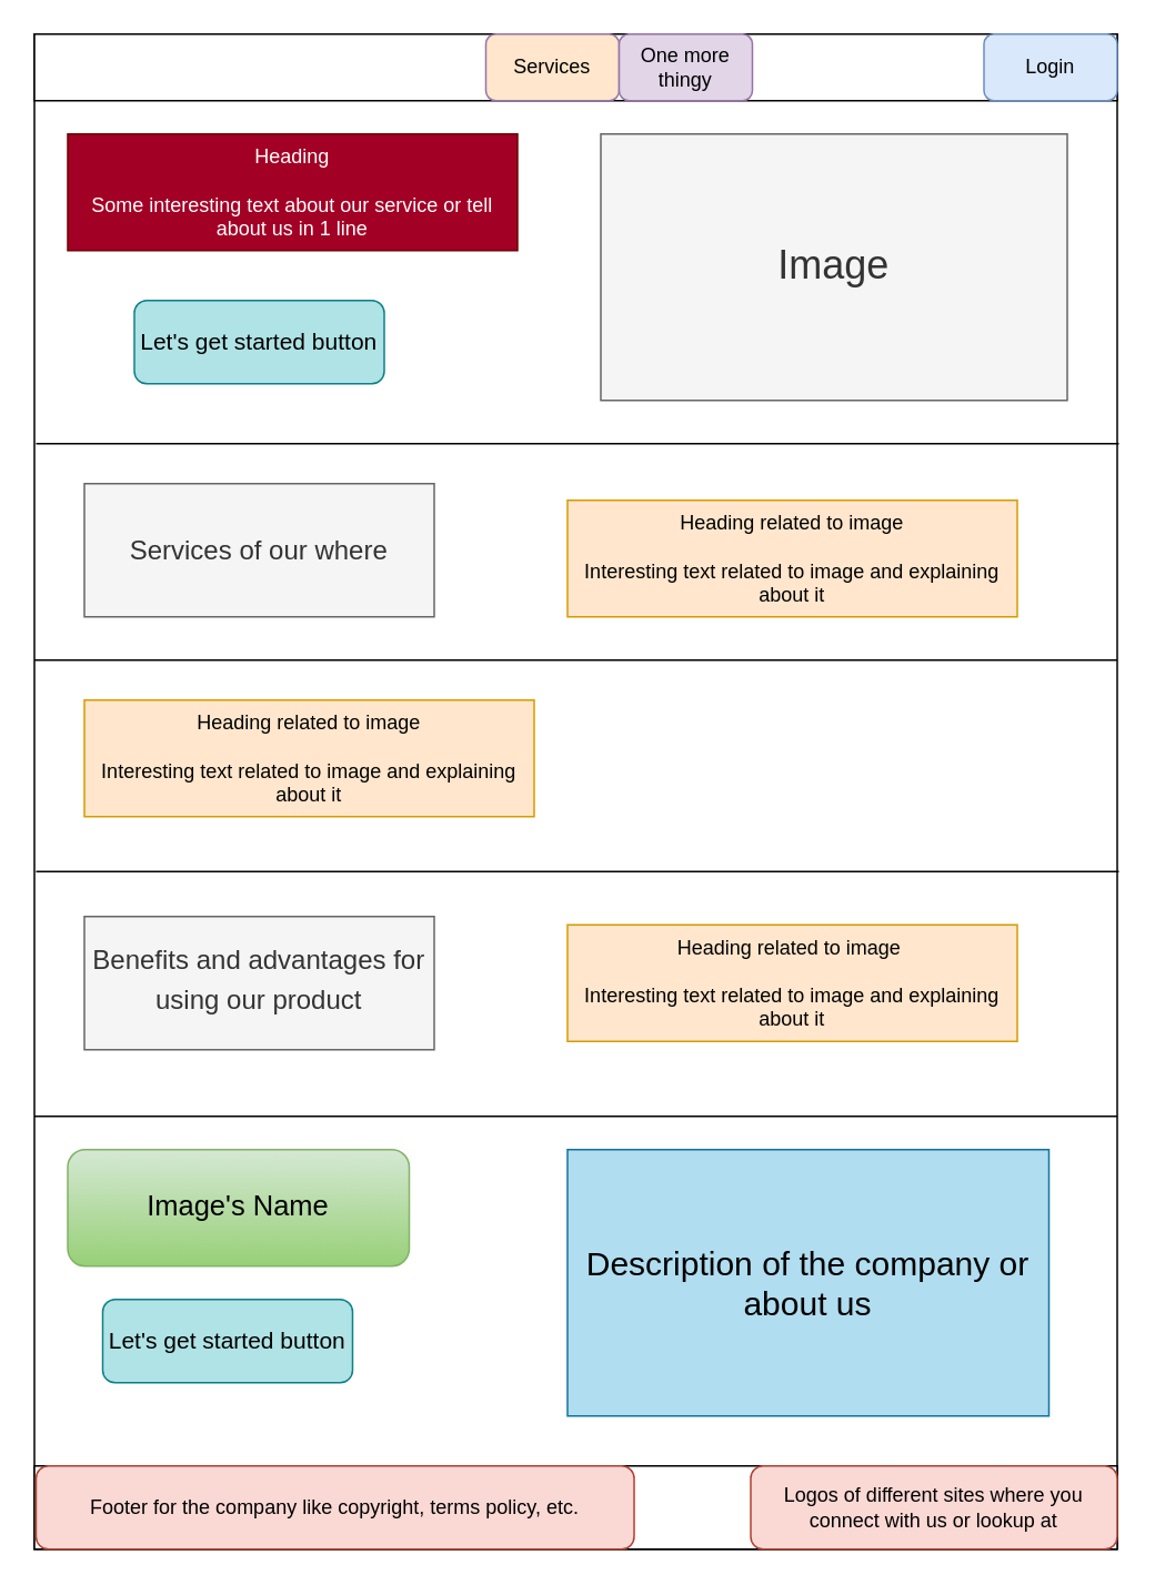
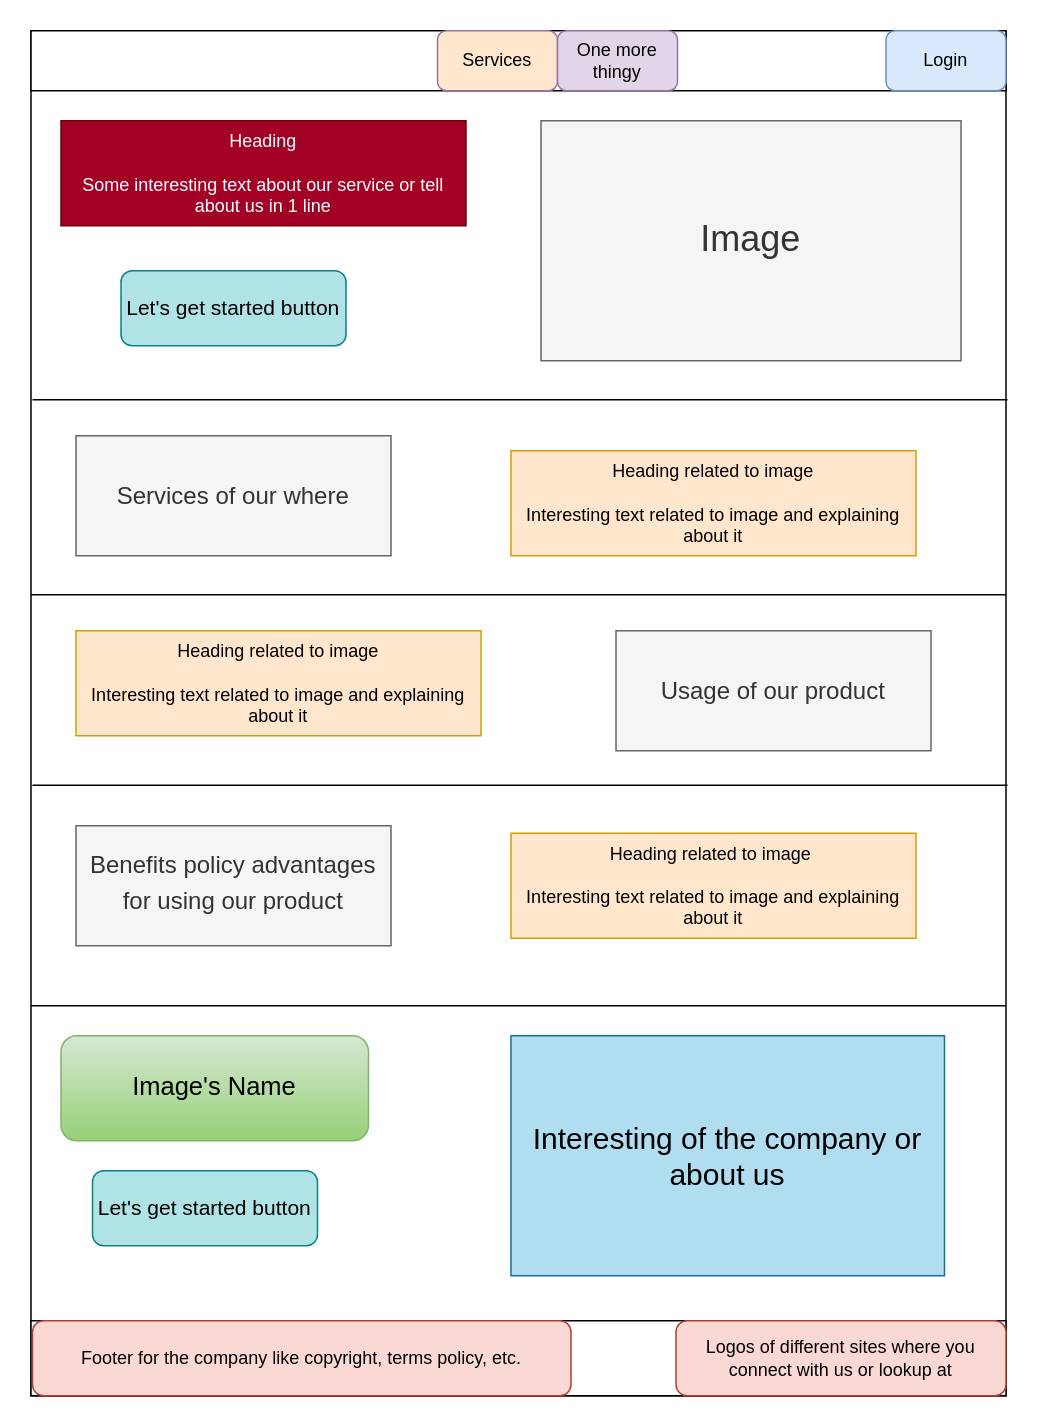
+ <mxCell id="13" value="&lt;font style=&quot;font-size: 16px;&quot;&gt;Usage of our product&lt;/font&gt;" style="rounded=0;whiteSpace=wrap;html=1;fillColor=#f5f5f5;fontColor=#333333;strokeColor=#666666;" parent="1" vertex="1"><mxGeometry x="410" y="420" width="210" height="80" as="geometry" /></mxCell>
- <mxCell id="21" value="&lt;sup&gt;&lt;font style=&quot;font-size: 16px;&quot;&gt;Benefits and advantages for using our product&lt;/font&gt;&lt;/sup&gt;" style="rounded=0;whiteSpace=wrap;html=1;fillColor=#f5f5f5;fontColor=#333333;strokeColor=#666666;" parent="1" vertex="1"><mxGeometry x="50" y="550" width="210" height="80" as="geometry" /></mxCell>
+ <mxCell id="21" value="&lt;sup&gt;&lt;font style=&quot;font-size: 16px;&quot;&gt;Benefits policy advantages for using our product&lt;/font&gt;&lt;/sup&gt;" style="rounded=0;whiteSpace=wrap;html=1;fillColor=#f5f5f5;fontColor=#333333;strokeColor=#666666;" parent="1" vertex="1"><mxGeometry x="50" y="550" width="210" height="80" as="geometry" /></mxCell>
- <mxCell id="24" value="&lt;font style=&quot;font-size: 20px;&quot;&gt;Description of the company or about us&lt;/font&gt;" style="rounded=0;whiteSpace=wrap;html=1;fillColor=#b1ddf0;strokeColor=#10739e;" parent="1" vertex="1"><mxGeometry x="340" y="690" width="289" height="160" as="geometry" /></mxCell>
+ <mxCell id="24" value="&lt;font style=&quot;font-size: 20px;&quot;&gt;Interesting of the company or about us&lt;/font&gt;" style="rounded=0;whiteSpace=wrap;html=1;fillColor=#b1ddf0;strokeColor=#10739e;" parent="1" vertex="1"><mxGeometry x="340" y="690" width="289" height="160" as="geometry" /></mxCell>
